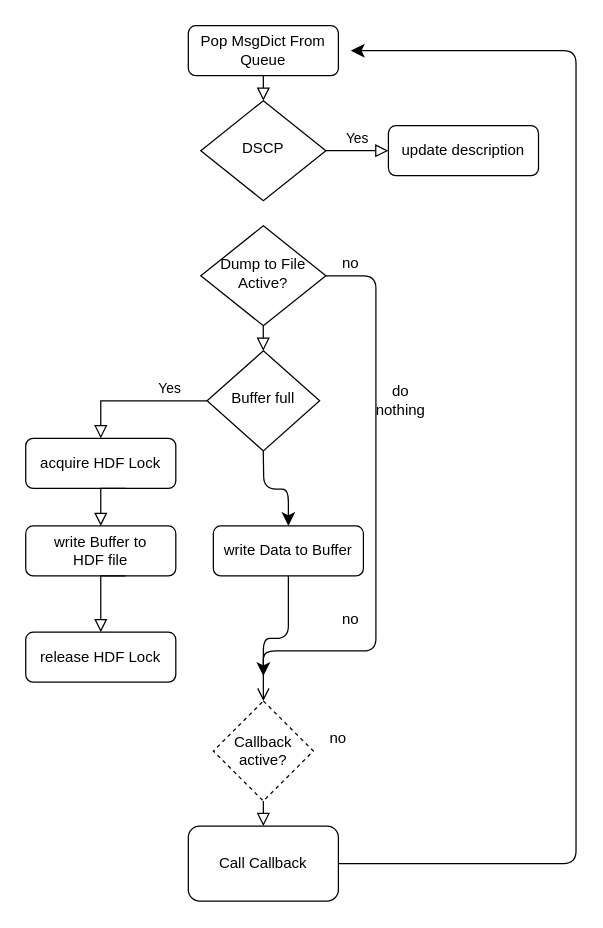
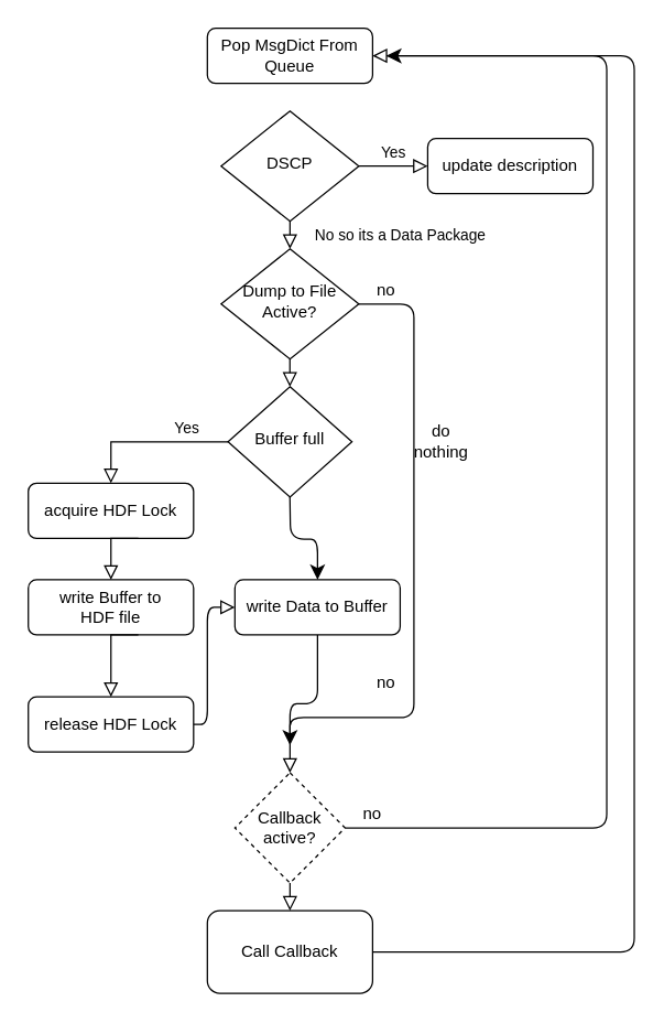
- <mxCell id="2" value="" style="rounded=0;html=1;jettySize=auto;orthogonalLoop=1;fontSize=11;endArrow=block;endFill=0;endSize=8;strokeWidth=1;shadow=0;labelBackgroundColor=none;edgeStyle=orthogonalEdgeStyle;" parent="1" source="3" target="6" edge="1"><mxGeometry relative="1" as="geometry"><Array as="points"><mxPoint x="210" y="60" /><mxPoint x="210" y="60" /></Array></mxGeometry></mxCell>
+ <mxCell id="4" value="No so its a Data Package" style="rounded=0;html=1;jettySize=auto;orthogonalLoop=1;fontSize=11;endArrow=block;endFill=0;endSize=8;strokeWidth=1;shadow=0;labelBackgroundColor=none;edgeStyle=orthogonalEdgeStyle;entryX=0.5;entryY=0;entryDx=0;entryDy=0;" parent="1" source="6" target="9" edge="1"><mxGeometry y="80" relative="1" as="geometry"><mxPoint as="offset" /><Array as="points"><mxPoint x="210" y="160" /><mxPoint x="210" y="160" /></Array></mxGeometry></mxCell>
+ <mxCell id="12" style="edgeStyle=orthogonalEdgeStyle;rounded=1;orthogonalLoop=1;jettySize=auto;html=1;exitX=1;exitY=0.5;exitDx=0;exitDy=0;entryX=1;entryY=0.5;entryDx=0;entryDy=0;startArrow=none;startFill=0;endArrow=block;endFill=0;endSize=8;" parent="1" source="14" target="3" edge="1"><mxGeometry relative="1" as="geometry"><Array as="points"><mxPoint x="250" y="600" /><mxPoint x="440" y="600" /><mxPoint x="440" y="40" /></Array></mxGeometry></mxCell>
+ <mxCell id="10" value="" style="edgeStyle=orthogonalEdgeStyle;rounded=1;orthogonalLoop=1;jettySize=auto;html=1;endArrow=block;endFill=0;strokeColor=#000000;entryX=0;entryY=0.5;entryDx=0;entryDy=0;endSize=8;" edge="1" parent="1" source="11" target="23"><mxGeometry relative="1" as="geometry"><Array as="points"><mxPoint x="150" y="525" /><mxPoint x="150" y="440" /></Array></mxGeometry></mxCell>
- <mxCell id="22" style="edgeStyle=orthogonalEdgeStyle;rounded=1;orthogonalLoop=1;jettySize=auto;html=1;exitX=0.5;exitY=1;exitDx=0;exitDy=0;endArrow=open;endFill=0;strokeColor=#000000;entryX=0.5;entryY=0;entryDx=0;entryDy=0;endSize=8;" edge="1" parent="1" source="23" target="14"><mxGeometry relative="1" as="geometry"><mxPoint x="210" y="540" as="targetPoint" /></mxGeometry></mxCell>
+ <mxCell id="22" style="edgeStyle=orthogonalEdgeStyle;rounded=1;orthogonalLoop=1;jettySize=auto;html=1;exitX=0.5;exitY=1;exitDx=0;exitDy=0;endArrow=block;endFill=0;strokeColor=#000000;entryX=0.5;entryY=0;entryDx=0;entryDy=0;endSize=8;" edge="1" parent="1" source="23" target="14"><mxGeometry relative="1" as="geometry"><mxPoint x="210" y="540" as="targetPoint" /></mxGeometry></mxCell>
